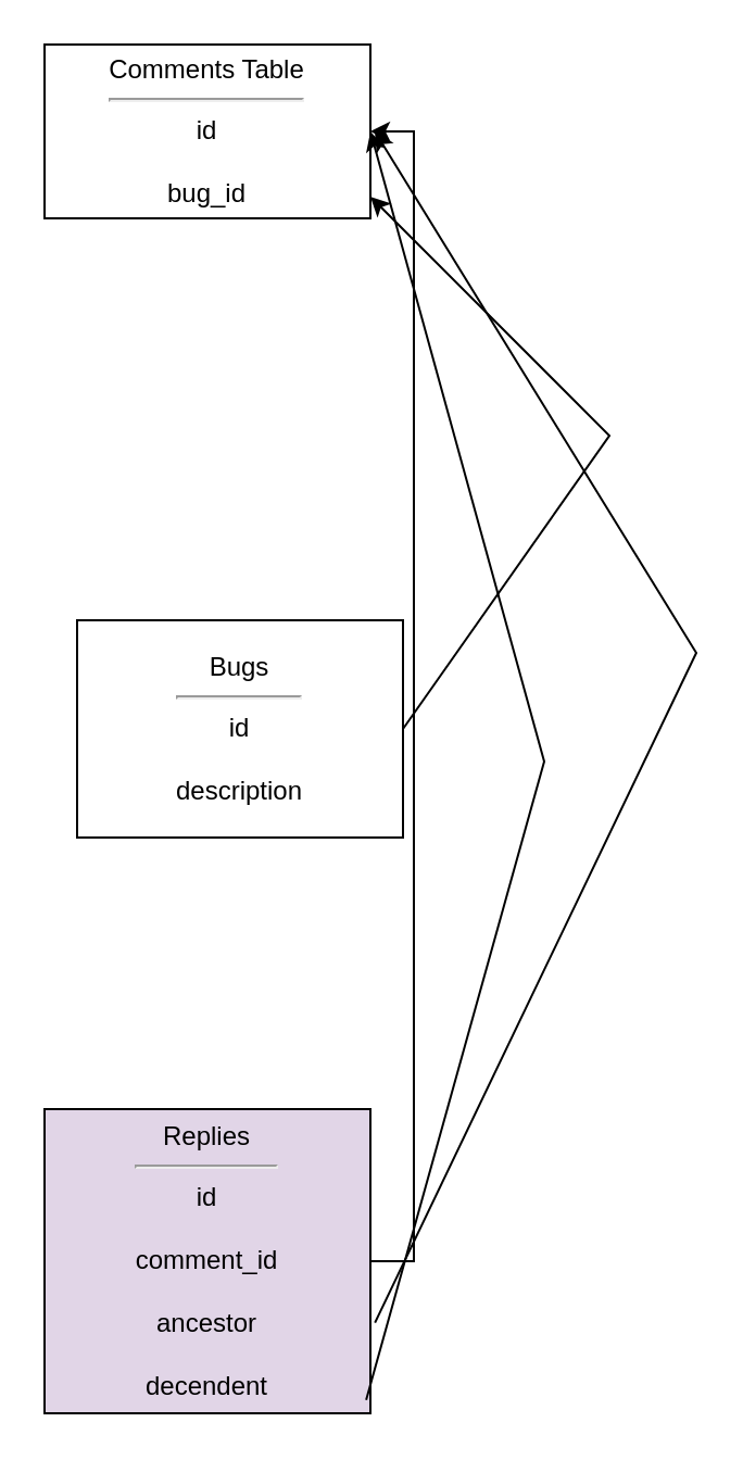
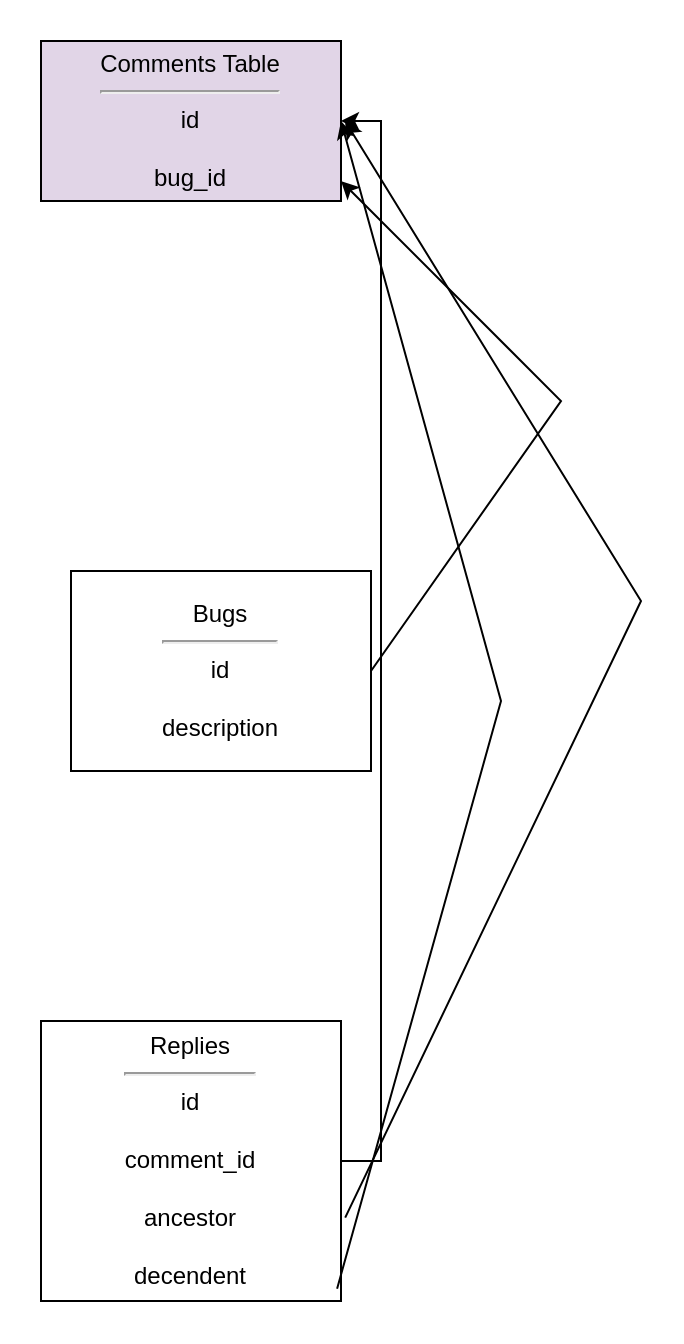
- <mxCell id="2" value="Comments Table&lt;hr&gt;id&lt;br&gt;&lt;br&gt;bug_id" style="rounded=0;whiteSpace=wrap;html=1;align=center;" parent="1" vertex="1"><mxGeometry x="20" y="20" width="150" height="80" as="geometry" /></mxCell>
+ <mxCell id="2" value="Comments Table&lt;hr&gt;id&lt;br&gt;&lt;br&gt;bug_id" style="rounded=0;whiteSpace=wrap;html=1;align=center;fillColor=#e1d5e7;" parent="1" vertex="1"><mxGeometry x="20" y="20" width="150" height="80" as="geometry" /></mxCell>
- <mxCell id="5" value="Replies&lt;hr&gt;id&lt;br&gt;&lt;br&gt;comment_id&lt;br&gt;&lt;br&gt;ancestor&lt;br&gt;&lt;br&gt;decendent" style="rounded=0;whiteSpace=wrap;html=1;fillColor=#e1d5e7;" parent="1" vertex="1"><mxGeometry x="20" y="510" width="150" height="140" as="geometry" /></mxCell>
+ <mxCell id="5" value="Replies&lt;hr&gt;id&lt;br&gt;&lt;br&gt;comment_id&lt;br&gt;&lt;br&gt;ancestor&lt;br&gt;&lt;br&gt;decendent" style="rounded=0;whiteSpace=wrap;html=1;" parent="1" vertex="1"><mxGeometry x="20" y="510" width="150" height="140" as="geometry" /></mxCell>
